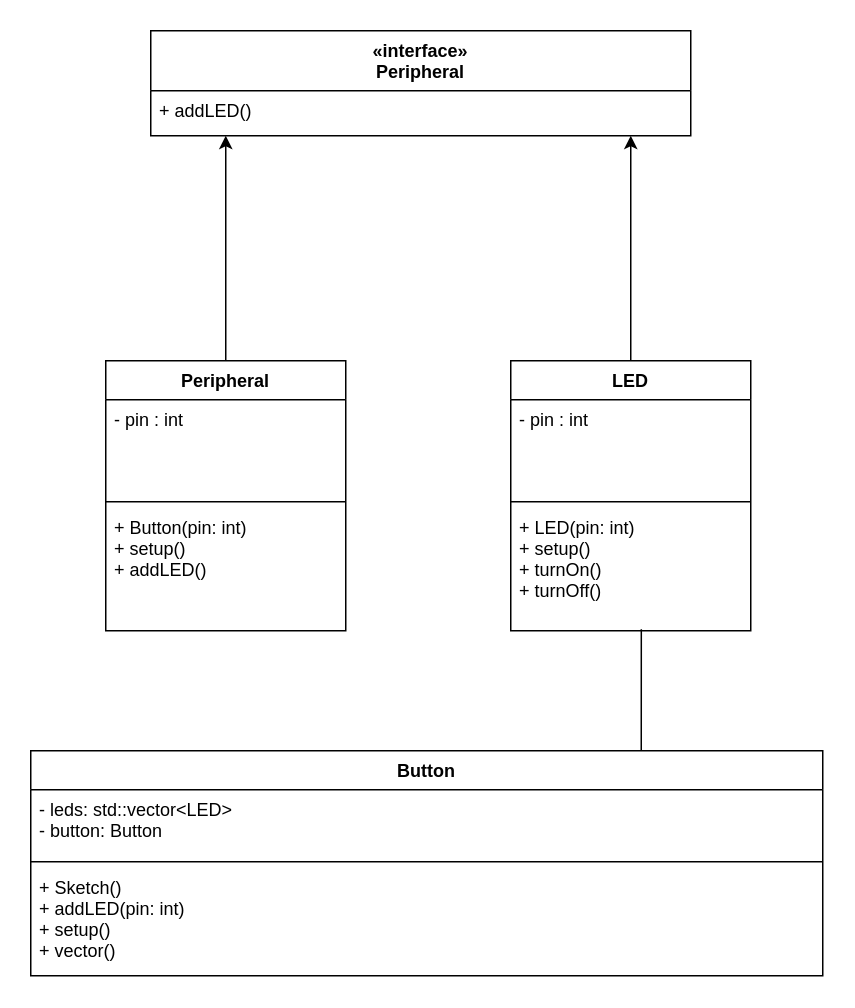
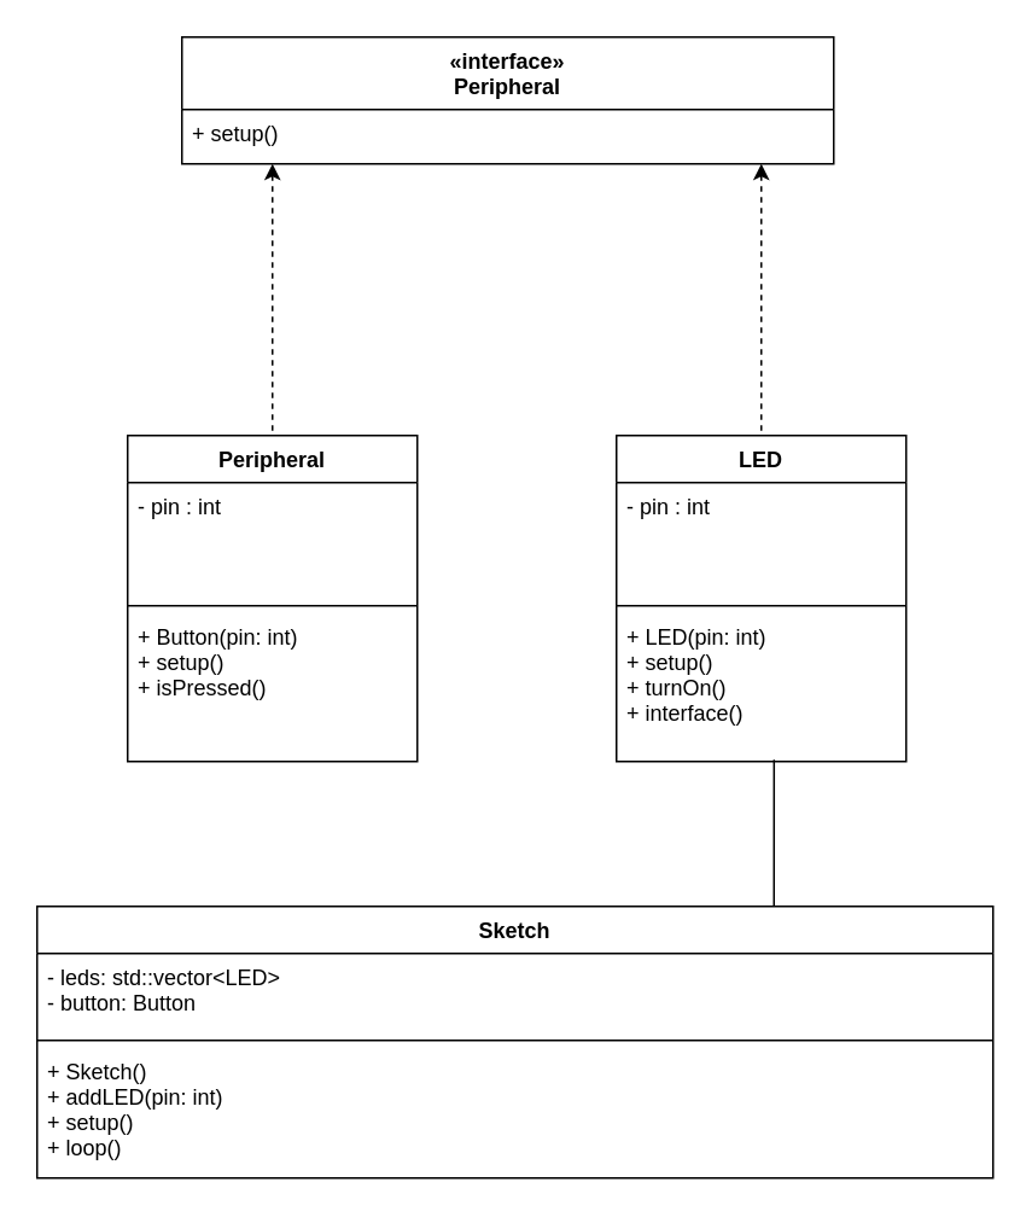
- <mxCell id="9" value="+ addLED()" style="text;strokeColor=none;fillColor=none;align=left;verticalAlign=top;spacingLeft=4;spacingRight=4;overflow=hidden;rotatable=0;points=[[0,0.5],[1,0.5]];portConstraint=eastwest;" parent="8" vertex="1"><mxGeometry y="40" width="360" height="30" as="geometry" /></mxCell>
+ <mxCell id="9" value="+ setup()" style="text;strokeColor=none;fillColor=none;align=left;verticalAlign=top;spacingLeft=4;spacingRight=4;overflow=hidden;rotatable=0;points=[[0,0.5],[1,0.5]];portConstraint=eastwest;" parent="8" vertex="1"><mxGeometry y="40" width="360" height="30" as="geometry" /></mxCell>
- <mxCell id="6" style="edgeStyle=orthogonalEdgeStyle;rounded=0;orthogonalLoop=1;jettySize=auto;html=1;entryX=0.5;entryY=0;entryDx=0;entryDy=0;startArrow=classic;startFill=1;endArrow=none;endFill=0;dashed=0;" parent="1" source="8" target="2" edge="1"><mxGeometry relative="1" as="geometry"><Array as="points"><mxPoint x="150" y="160" /><mxPoint x="150" y="160" /></Array></mxGeometry></mxCell>
+ <mxCell id="6" style="edgeStyle=orthogonalEdgeStyle;rounded=0;orthogonalLoop=1;jettySize=auto;html=1;entryX=0.5;entryY=0;entryDx=0;entryDy=0;startArrow=classic;startFill=1;endArrow=none;endFill=0;dashed=1;" parent="1" source="8" target="2" edge="1"><mxGeometry relative="1" as="geometry"><Array as="points"><mxPoint x="150" y="160" /><mxPoint x="150" y="160" /></Array></mxGeometry></mxCell>
- <mxCell id="7" style="edgeStyle=orthogonalEdgeStyle;rounded=0;orthogonalLoop=1;jettySize=auto;html=1;entryX=0.5;entryY=0;entryDx=0;entryDy=0;startArrow=classic;startFill=1;endArrow=none;endFill=0;dashed=0;" parent="1" source="8" target="10" edge="1"><mxGeometry relative="1" as="geometry"><Array as="points"><mxPoint x="420" y="190" /><mxPoint x="420" y="190" /></Array></mxGeometry></mxCell>
+ <mxCell id="7" style="edgeStyle=orthogonalEdgeStyle;rounded=0;orthogonalLoop=1;jettySize=auto;html=1;entryX=0.5;entryY=0;entryDx=0;entryDy=0;startArrow=classic;startFill=1;endArrow=none;endFill=0;dashed=1;" parent="1" source="8" target="10" edge="1"><mxGeometry relative="1" as="geometry"><Array as="points"><mxPoint x="420" y="190" /><mxPoint x="420" y="190" /></Array></mxGeometry></mxCell>
- <mxCell id="5" value="+ Button(pin: int)&#10;+ setup()&#10;+ addLED()" style="text;strokeColor=none;fillColor=none;align=left;verticalAlign=top;spacingLeft=4;spacingRight=4;overflow=hidden;rotatable=0;points=[[0,0.5],[1,0.5]];portConstraint=eastwest;" parent="2" vertex="1"><mxGeometry y="98" width="160" height="82" as="geometry" /></mxCell>
+ <mxCell id="5" value="+ Button(pin: int)&#10;+ setup()&#10;+ isPressed()" style="text;strokeColor=none;fillColor=none;align=left;verticalAlign=top;spacingLeft=4;spacingRight=4;overflow=hidden;rotatable=0;points=[[0,0.5],[1,0.5]];portConstraint=eastwest;" parent="2" vertex="1"><mxGeometry y="98" width="160" height="82" as="geometry" /></mxCell>
- <mxCell id="13" value="+ LED(pin: int)&#10;+ setup()&#10;+ turnOn()&#10;+ turnOff()" style="text;strokeColor=none;fillColor=none;align=left;verticalAlign=top;spacingLeft=4;spacingRight=4;overflow=hidden;rotatable=0;points=[[0,0.5],[1,0.5]];portConstraint=eastwest;" parent="10" vertex="1"><mxGeometry y="98" width="160" height="82" as="geometry" /></mxCell>
+ <mxCell id="13" value="+ LED(pin: int)&#10;+ setup()&#10;+ turnOn()&#10;+ interface()" style="text;strokeColor=none;fillColor=none;align=left;verticalAlign=top;spacingLeft=4;spacingRight=4;overflow=hidden;rotatable=0;points=[[0,0.5],[1,0.5]];portConstraint=eastwest;" parent="10" vertex="1"><mxGeometry y="98" width="160" height="82" as="geometry" /></mxCell>
- <mxCell id="15" value="Button" style="swimlane;fontStyle=1;align=center;verticalAlign=top;childLayout=stackLayout;horizontal=1;startSize=26;horizontalStack=0;resizeParent=1;resizeParentMax=0;resizeLast=0;collapsible=1;marginBottom=0;" vertex="1" parent="1"><mxGeometry x="20" y="500" width="528" height="150" as="geometry" /></mxCell>
+ <mxCell id="15" value="Sketch" style="swimlane;fontStyle=1;align=center;verticalAlign=top;childLayout=stackLayout;horizontal=1;startSize=26;horizontalStack=0;resizeParent=1;resizeParentMax=0;resizeLast=0;collapsible=1;marginBottom=0;" vertex="1" parent="1"><mxGeometry x="20" y="500" width="528" height="150" as="geometry" /></mxCell>
- <mxCell id="18" value="+ Sketch()&#10;+ addLED(pin: int)&#10;+ setup()&#10;+ vector()" style="text;strokeColor=none;fillColor=none;align=left;verticalAlign=top;spacingLeft=4;spacingRight=4;overflow=hidden;rotatable=0;points=[[0,0.5],[1,0.5]];portConstraint=eastwest;" vertex="1" parent="15"><mxGeometry y="78" width="528" height="72" as="geometry" /></mxCell>
+ <mxCell id="18" value="+ Sketch()&#10;+ addLED(pin: int)&#10;+ setup()&#10;+ loop()" style="text;strokeColor=none;fillColor=none;align=left;verticalAlign=top;spacingLeft=4;spacingRight=4;overflow=hidden;rotatable=0;points=[[0,0.5],[1,0.5]];portConstraint=eastwest;" vertex="1" parent="15"><mxGeometry y="78" width="528" height="72" as="geometry" /></mxCell>
